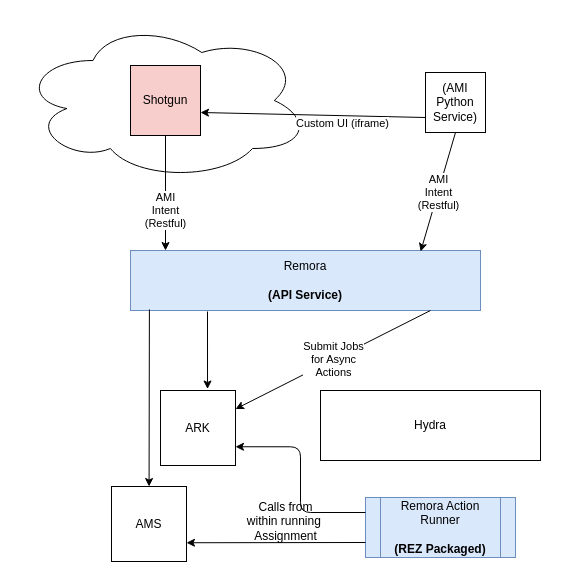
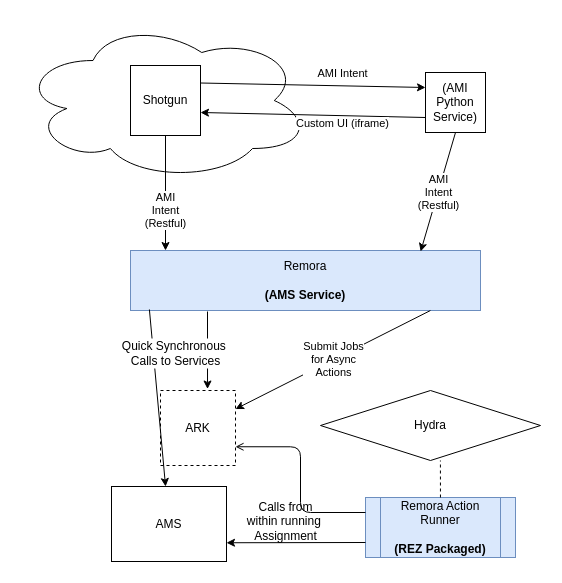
+ <mxCell id="8" value="AMI Intent" style="endArrow=classic;html=1;exitX=1;exitY=0.25;exitDx=0;exitDy=0;entryX=0;entryY=0.25;entryDx=0;entryDy=0;" edge="1" parent="1" source="3" target="4"><mxGeometry x="0.264" y="12" width="50" height="50" relative="1" as="geometry"><mxPoint x="290" y="110" as="sourcePoint" /><mxPoint x="340" y="60" as="targetPoint" /><mxPoint as="offset" /></mxGeometry></mxCell>
- <mxCell id="3" value="Shotgun" style="whiteSpace=wrap;html=1;aspect=fixed;fillColor=#f8cecc;" vertex="1" parent="1"><mxGeometry x="130" y="65" width="70" height="70" as="geometry" /></mxCell>
+ <mxCell id="3" value="Shotgun" style="whiteSpace=wrap;html=1;aspect=fixed;" vertex="1" parent="1"><mxGeometry x="130" y="65" width="70" height="70" as="geometry" /></mxCell>
- <mxCell id="5" value="Remora&lt;br&gt;&lt;br&gt;&lt;b&gt;(API Service)&lt;/b&gt;" style="rounded=0;whiteSpace=wrap;html=1;fillColor=#dae8fc;strokeColor=#6c8ebf;" vertex="1" parent="1"><mxGeometry x="130" y="250" width="350" height="60" as="geometry" /></mxCell>
+ <mxCell id="5" value="Remora&lt;br&gt;&lt;br&gt;&lt;b&gt;(AMS Service)&lt;/b&gt;" style="rounded=0;whiteSpace=wrap;html=1;fillColor=#dae8fc;strokeColor=#6c8ebf;" vertex="1" parent="1"><mxGeometry x="130" y="250" width="350" height="60" as="geometry" /></mxCell>
+ <mxCell id="20" value="Quick Synchronous&amp;nbsp;&lt;br&gt;Calls to Services" style="text;html=1;align=center;verticalAlign=middle;resizable=0;points=[];autosize=1;fillColor=#ffffff;" vertex="1" parent="1"><mxGeometry x="115" y="338" width="120" height="30" as="geometry" /></mxCell>
- <mxCell id="10" value="Hydra" style="rounded=0;whiteSpace=wrap;html=1;" vertex="1" parent="1"><mxGeometry x="320" y="390" width="220" height="70" as="geometry" /></mxCell>
+ <mxCell id="10" value="Hydra" style="rhombus;whiteSpace=wrap;html=1;" vertex="1" parent="1"><mxGeometry x="320" y="390" width="220" height="70" as="geometry" /></mxCell>
- <mxCell id="14" value="ARK" style="whiteSpace=wrap;html=1;aspect=fixed;" vertex="1" parent="1"><mxGeometry x="160" y="390" width="75" height="75" as="geometry" /></mxCell>
+ <mxCell id="14" value="ARK" style="whiteSpace=wrap;html=1;aspect=fixed;dashed=1;" vertex="1" parent="1"><mxGeometry x="160" y="390" width="75" height="75" as="geometry" /></mxCell>
- <mxCell id="17" value="" style="endArrow=classic;html=1;entryX=1;entryY=0.75;entryDx=0;entryDy=0;exitX=0;exitY=0.25;exitDx=0;exitDy=0;edgeStyle=orthogonalEdgeStyle;" edge="1" parent="1" source="12" target="14"><mxGeometry width="50" height="50" relative="1" as="geometry"><mxPoint x="20" y="630" as="sourcePoint" /><mxPoint x="70" y="580" as="targetPoint" /></mxGeometry></mxCell>
+ <mxCell id="17" value="" style="endArrow=open;html=1;entryX=1;entryY=0.75;entryDx=0;entryDy=0;exitX=0;exitY=0.25;exitDx=0;exitDy=0;edgeStyle=orthogonalEdgeStyle;" edge="1" parent="1" source="12" target="14"><mxGeometry width="50" height="50" relative="1" as="geometry"><mxPoint x="20" y="630" as="sourcePoint" /><mxPoint x="70" y="580" as="targetPoint" /></mxGeometry></mxCell>
+ <mxCell id="13" value="" style="endArrow=none;dashed=1;html=1;entryX=0.545;entryY=1;entryDx=0;entryDy=0;entryPerimeter=0;" edge="1" parent="1" source="12" target="10"><mxGeometry width="50" height="50" relative="1" as="geometry"><mxPoint x="20" y="640" as="sourcePoint" /><mxPoint x="70" y="590" as="targetPoint" /></mxGeometry></mxCell>
- <mxCell id="15" value="AMS" style="whiteSpace=wrap;html=1;aspect=fixed;" vertex="1" parent="1"><mxGeometry x="111" y="486" width="75" height="75" as="geometry" /></mxCell>
+ <mxCell id="15" value="AMS" style="whiteSpace=wrap;html=1;aspect=fixed;" vertex="1" parent="1"><mxGeometry x="111" y="486" width="115" height="75" as="geometry" /></mxCell>
